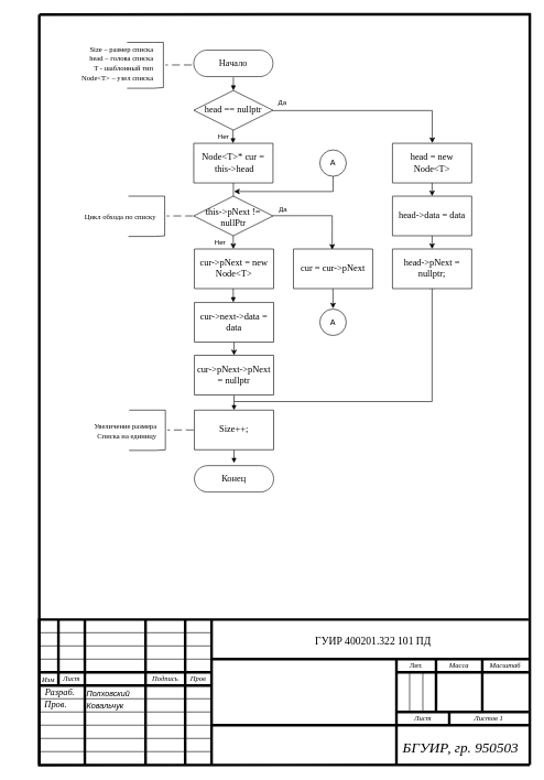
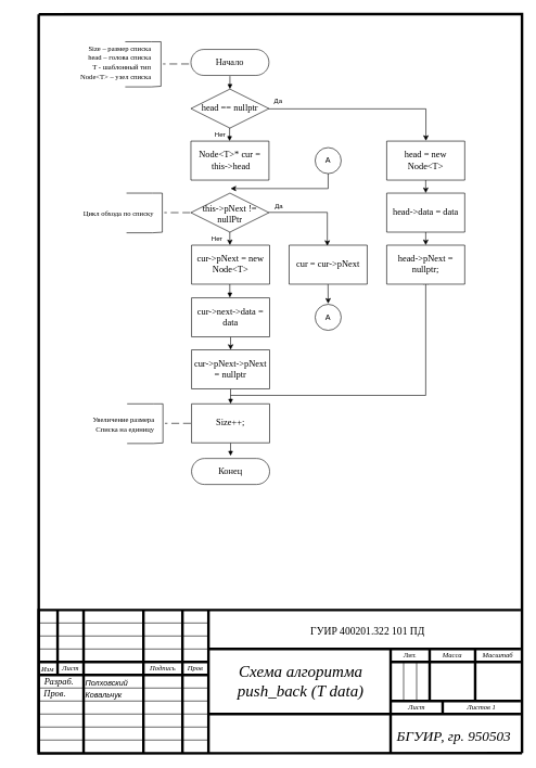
- <mxCell id="67" style="vsdxID=751;edgeStyle=none;startArrow=block;endArrow=none;startSize=5;endSize=5;strokeColor=#000000;spacingTop=0;spacingBottom=0;spacingLeft=0;spacingRight=0;verticalAlign=middle;html=1;labelBackgroundColor=#ffffff;rounded=0;entryX=0.5;entryY=1;entryDx=0;entryDy=0;entryPerimeter=0;exitX=0.5;exitY=0;exitDx=0;exitDy=0;" parent="1" target="99" edge="1" source="72"><mxGeometry relative="1" as="geometry"><mxPoint x="10" as="offset" /><Array as="points" /><mxPoint x="353" y="296" as="sourcePoint" /></mxGeometry></mxCell>
+ <mxCell id="46" value="&lt;font style=&quot;font-size: 25px ; font-family: &amp;#34;isocpeur&amp;#34; ; color: #000000 ; direction: ltr ; letter-spacing: 0px ; line-height: 120% ; opacity: 1&quot;&gt;&lt;i&gt;Схема алгоритма &lt;br&gt;&lt;/i&gt;&lt;/font&gt;&lt;font style=&quot;font-size: 25px ; font-family: &amp;#34;isocpeur&amp;#34; ; color: #000000 ; direction: ltr ; letter-spacing: 0px ; line-height: 120% ; opacity: 1&quot;&gt;&lt;i&gt;push_back (T data)&lt;br&gt;&lt;/i&gt;&lt;/font&gt;" style="verticalAlign=middle;align=center;vsdxID=42;fillColor=none;gradientColor=none;shape=stencil(nZBLDoAgDERP0z3SIyjew0SURgSD+Lu9kMZoXLhwN9O+tukAlrNpJg1SzDH4QW/URgNYgZTkjA4UkwJUgGXng+6DX1zLfmoymdXo17xh5zmRJ6Q42BWCfc2oJfdAr+Yv+AP9Cb7OJ3H/2JG1HNGz/84klThPVCc=);strokeColor=none;spacingTop=-1;spacingBottom=-1;spacingLeft=-1;spacingRight=-1;labelBackgroundColor=none;rounded=0;html=1;whiteSpace=wrap;" parent="1" vertex="1"><mxGeometry x="342" y="1017" width="240" height="60" as="geometry" /></mxCell>
